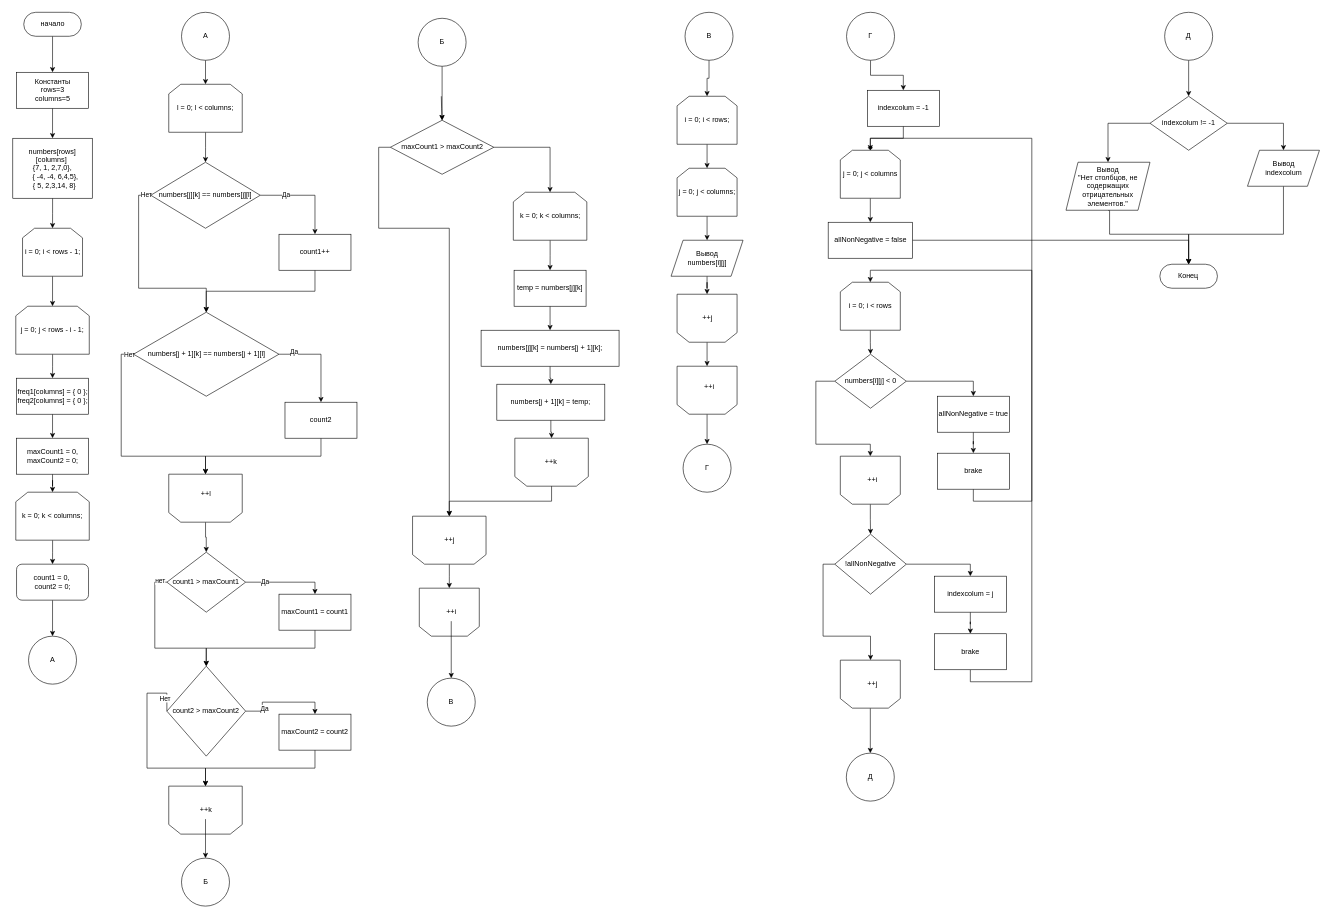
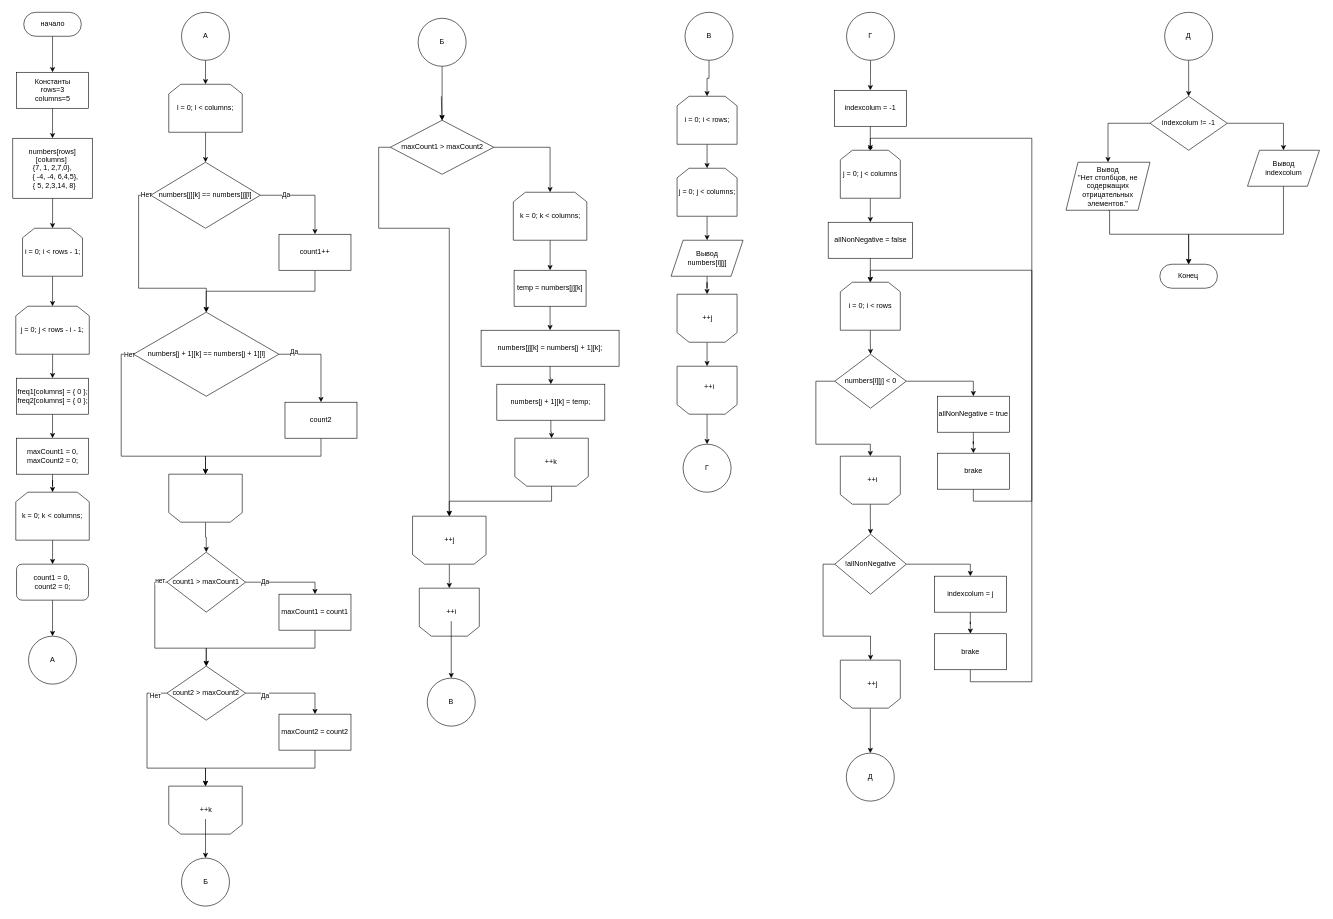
- <mxCell id="90" value="indexcolum = -1" style="rounded=0;whiteSpace=wrap;html=1;" parent="1" vertex="1"><mxGeometry x="1444.77" y="150" width="120" height="60" as="geometry" /></mxCell>
+ <mxCell id="90" value="indexcolum = -1" style="rounded=0;whiteSpace=wrap;html=1;" parent="1" vertex="1"><mxGeometry x="1389.77" y="150" width="120" height="60" as="geometry" /></mxCell>
- <mxCell id="93" style="edgeStyle=orthogonalEdgeStyle;rounded=0;orthogonalLoop=1;jettySize=auto;html=1;" parent="1" source="94" target="118" edge="1"><mxGeometry relative="1" as="geometry" /></mxCell>
+ <mxCell id="93" style="edgeStyle=orthogonalEdgeStyle;rounded=0;orthogonalLoop=1;jettySize=auto;html=1;entryX=0.5;entryY=0;entryDx=0;entryDy=0;" parent="1" source="94" target="96" edge="1"><mxGeometry relative="1" as="geometry" /></mxCell>
- <mxCell id="38" value="++l" style="text;html=1;align=center;verticalAlign=middle;resizable=0;points=[];autosize=1;strokeColor=none;fillColor=none;" parent="1" vertex="1"><mxGeometry x="321.5" y="808" width="40" height="30" as="geometry" /></mxCell>
- <mxCell id="50" value="count2 &amp;gt; maxCount2" style="rhombus;whiteSpace=wrap;html=1;" parent="1" vertex="1"><mxGeometry x="277.13" y="1110" width="131.25" height="150" as="geometry" /></mxCell>
+ <mxCell id="50" value="count2 &amp;gt; maxCount2" style="rhombus;whiteSpace=wrap;html=1;" parent="1" vertex="1"><mxGeometry x="277.13" y="1110" width="131.25" height="90" as="geometry" /></mxCell>
